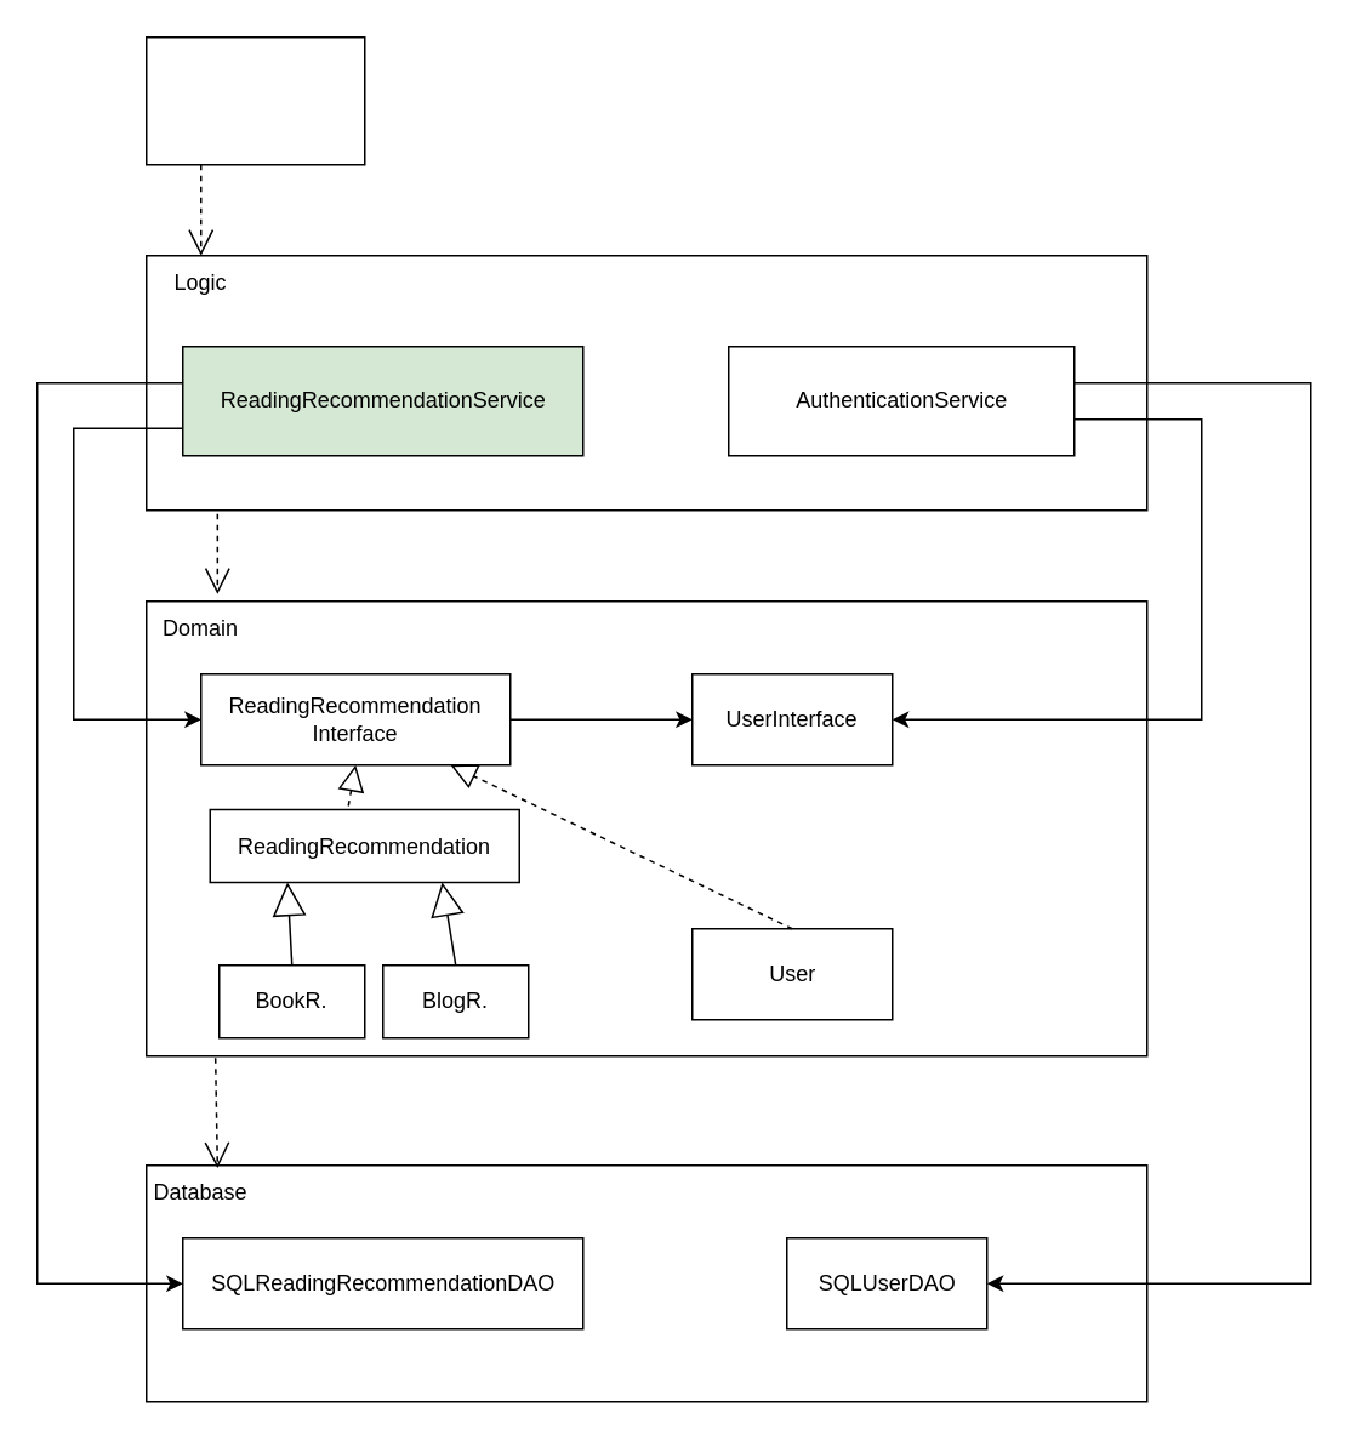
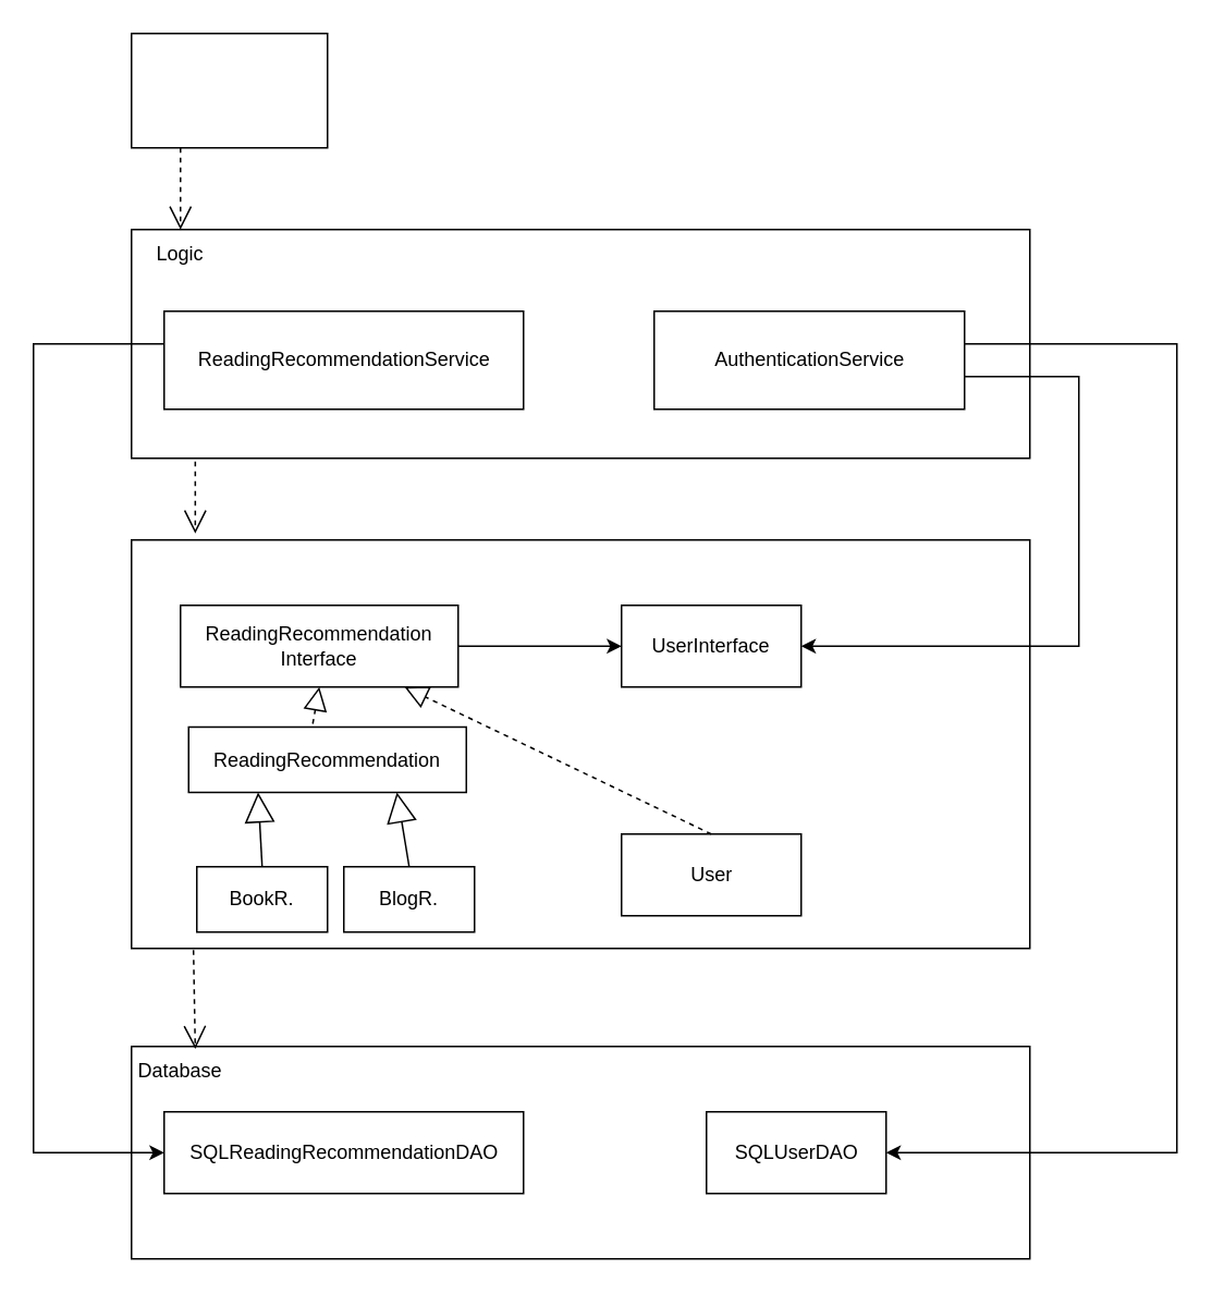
- <mxCell id="13" value="ReadingRecommendationService" style="html=1;fillColor=#d5e8d4;" parent="1" vertex="1"><mxGeometry x="100" y="190" width="220" height="60" as="geometry" /></mxCell>
+ <mxCell id="13" value="ReadingRecommendationService" style="html=1;" parent="1" vertex="1"><mxGeometry x="100" y="190" width="220" height="60" as="geometry" /></mxCell>
- <mxCell id="17" value="" style="endArrow=classic;html=1;rounded=0;exitX=0;exitY=0.75;exitDx=0;exitDy=0;entryX=0;entryY=0.5;entryDx=0;entryDy=0;" parent="1" source="13" target="23" edge="1"><mxGeometry width="50" height="50" relative="1" as="geometry"><mxPoint x="390" y="290" as="sourcePoint" /><mxPoint x="440" y="240" as="targetPoint" /><Array as="points"><mxPoint x="40" y="235" /><mxPoint x="40" y="395" /></Array></mxGeometry></mxCell>
- <mxCell id="20" value="Domain" style="text;html=1;strokeColor=none;fillColor=none;align=center;verticalAlign=middle;whiteSpace=wrap;rounded=0;" parent="1" vertex="1"><mxGeometry x="80" y="330" width="60" height="30" as="geometry" /></mxCell>
